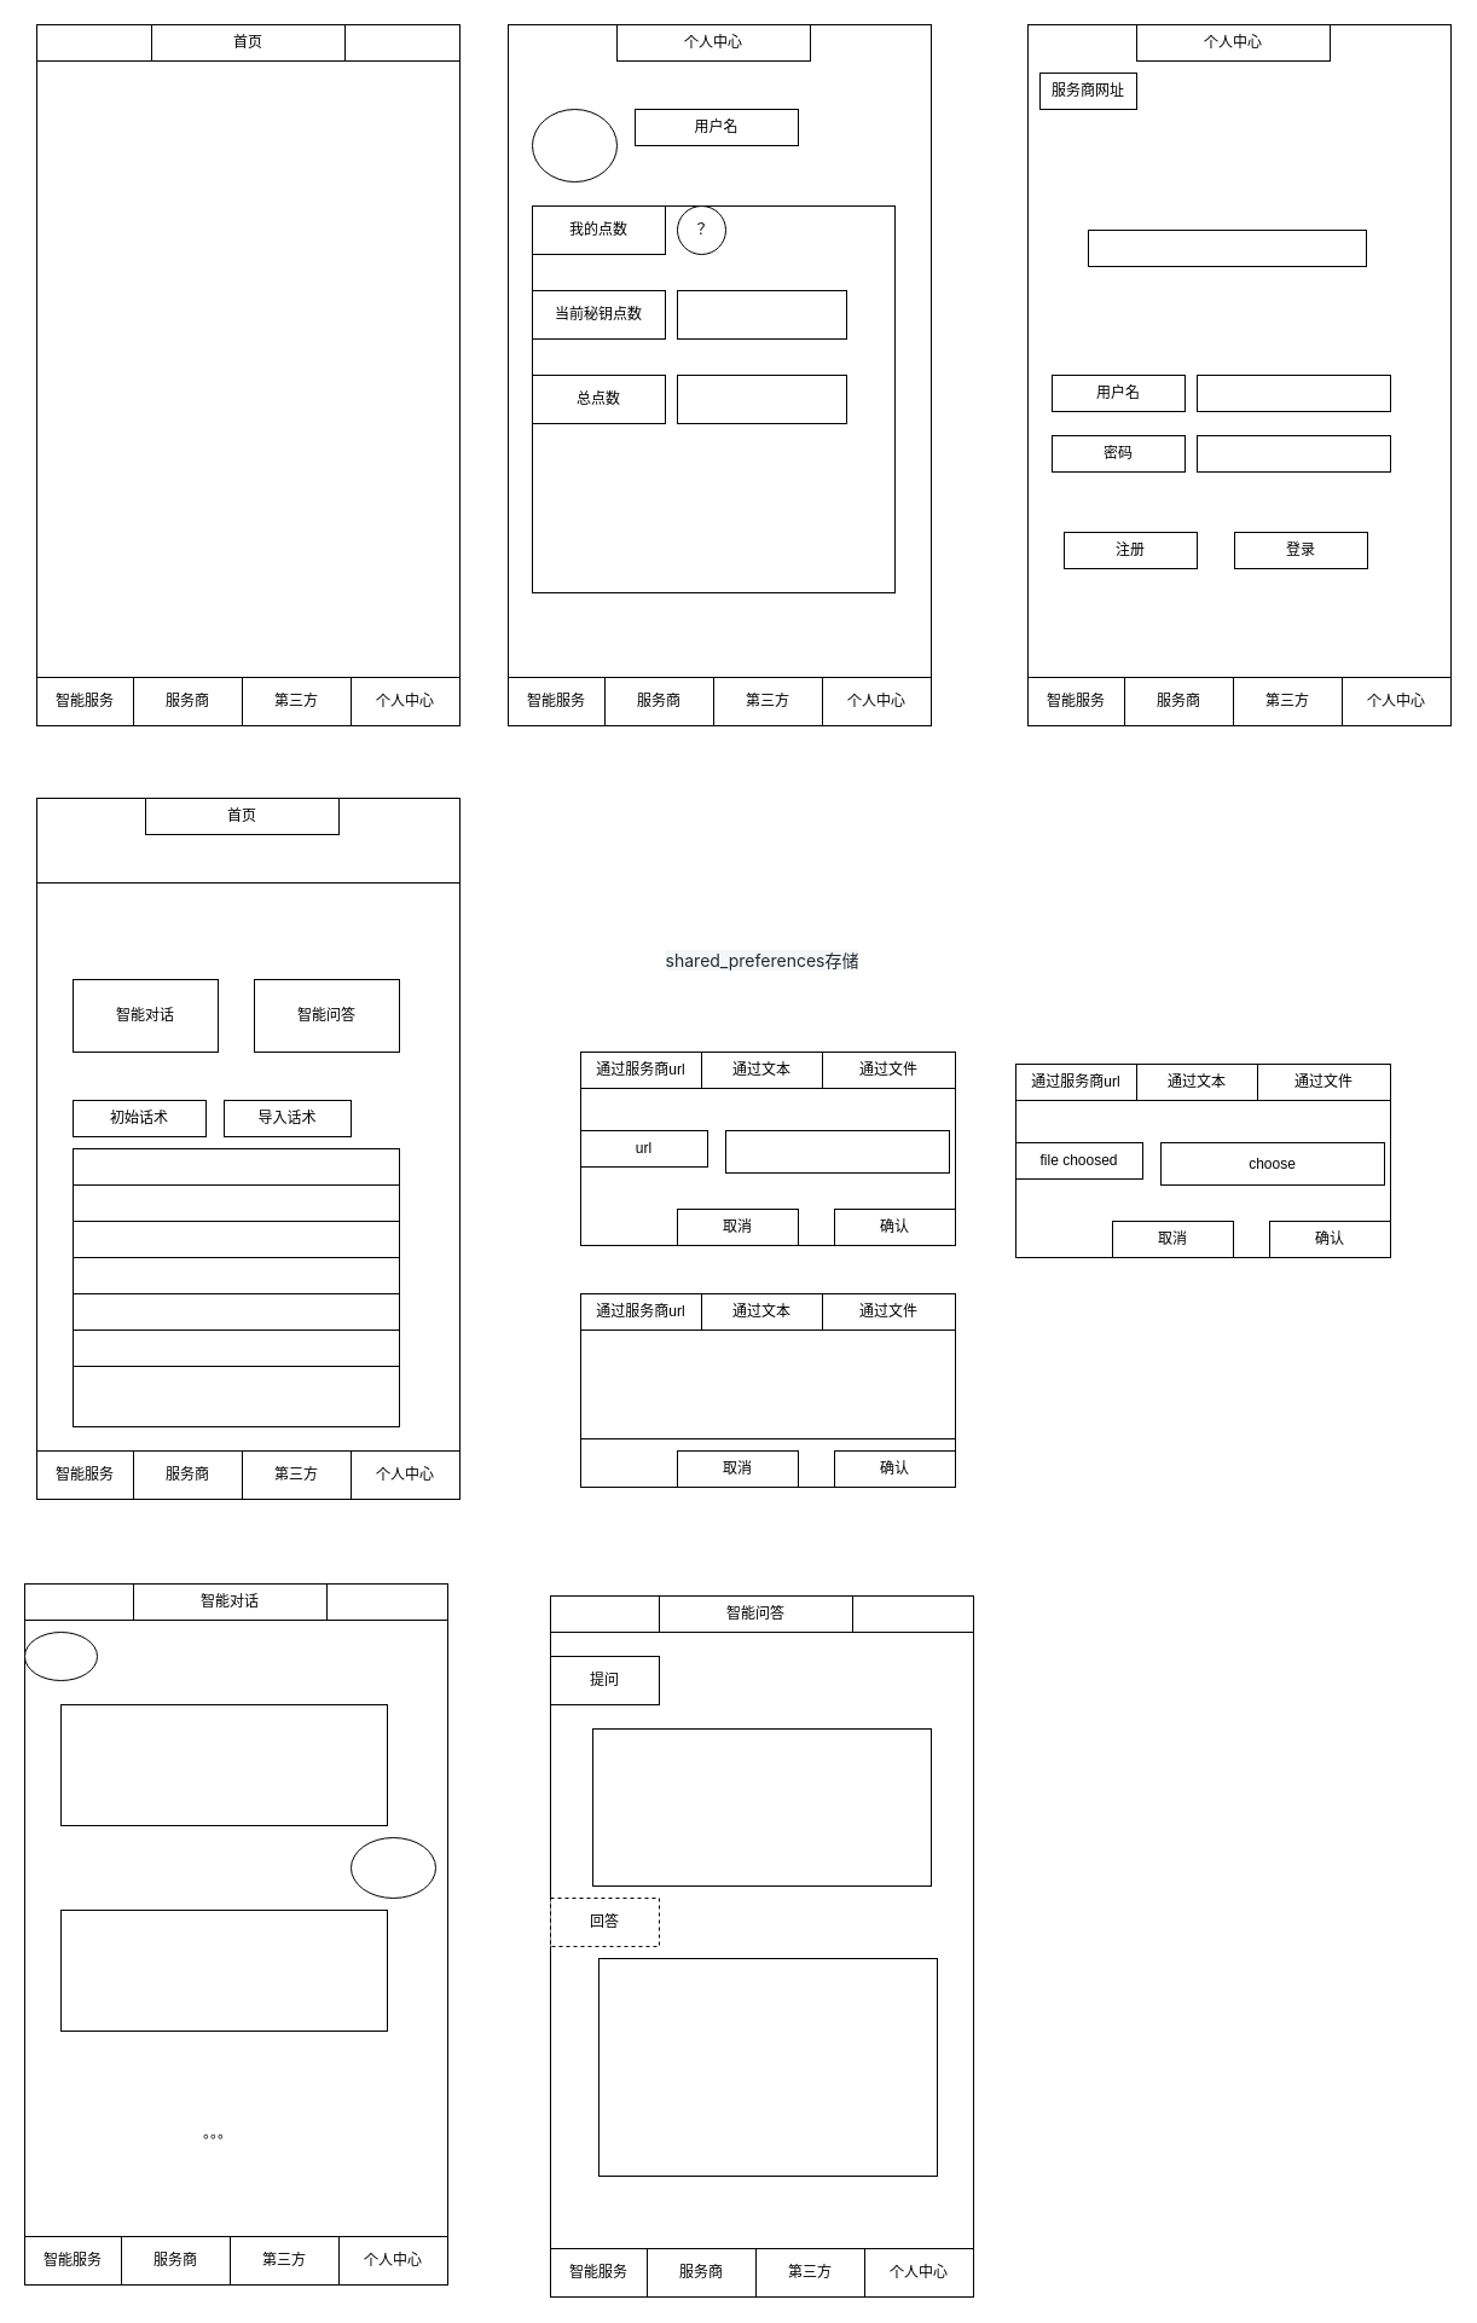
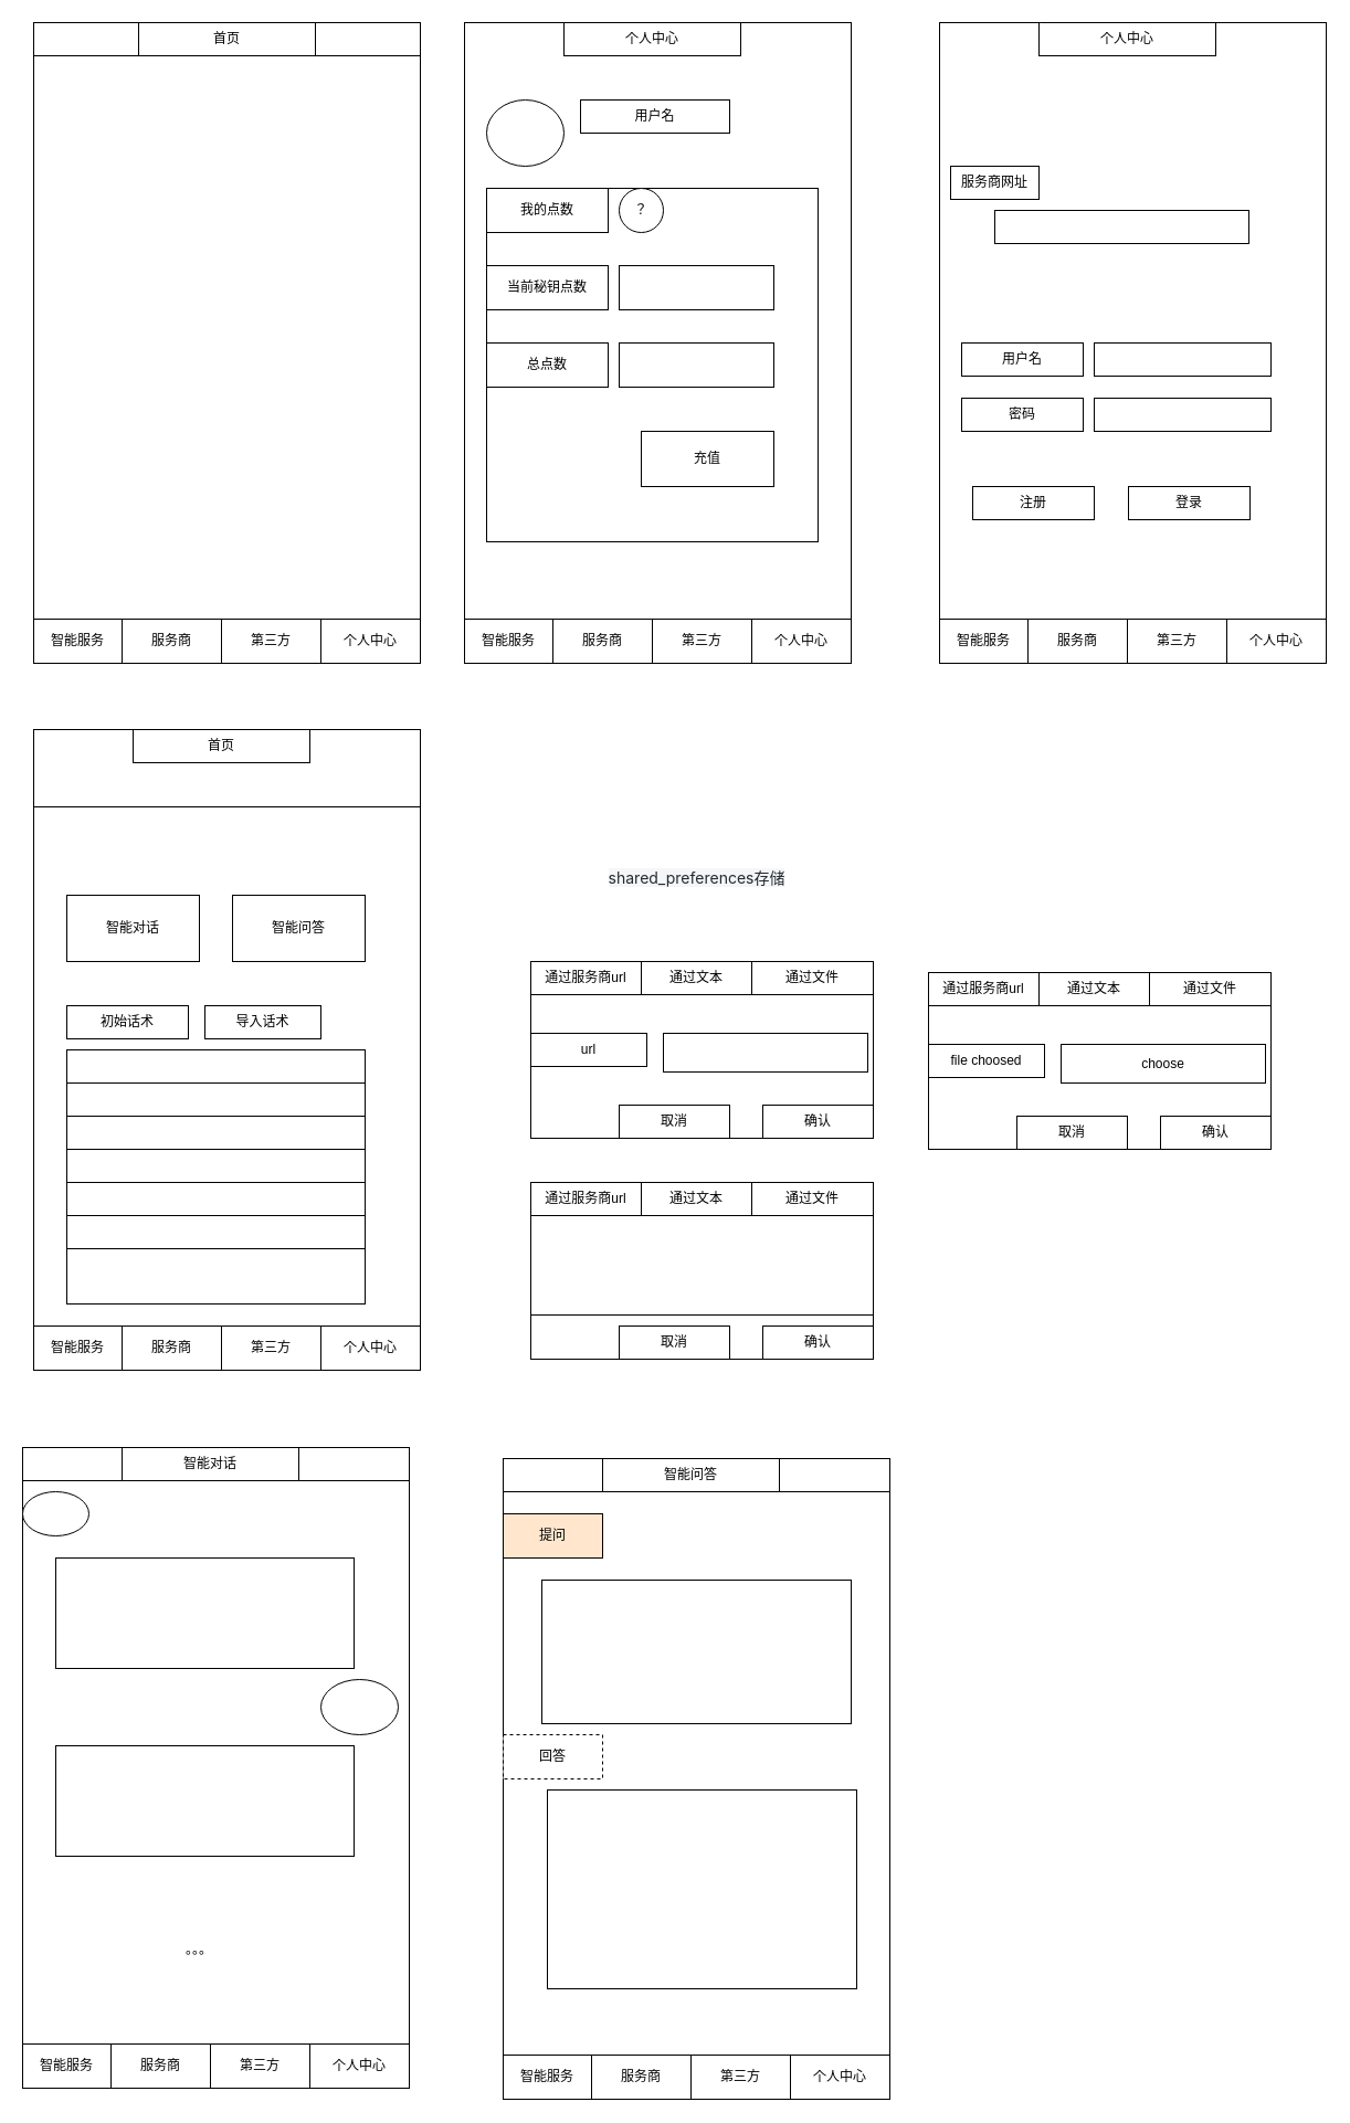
- <mxCell id="14" value="服务商网址" style="rounded=0;whiteSpace=wrap;html=1;" vertex="1" parent="1"><mxGeometry x="860" y="60" width="80" height="30" as="geometry" /></mxCell>
+ <mxCell id="14" value="服务商网址" style="rounded=0;whiteSpace=wrap;html=1;" vertex="1" parent="1"><mxGeometry x="860" y="150" width="80" height="30" as="geometry" /></mxCell>
+ <mxCell id="30" value="充值" style="rounded=0;whiteSpace=wrap;html=1;" vertex="1" parent="1"><mxGeometry x="580" y="390" width="120" height="50" as="geometry" /></mxCell>
- <mxCell id="101" value="提问" style="rounded=0;whiteSpace=wrap;html=1;" vertex="1" parent="1"><mxGeometry x="455" y="1370" width="90" height="40" as="geometry" /></mxCell>
+ <mxCell id="101" value="提问" style="rounded=0;whiteSpace=wrap;html=1;fillColor=#ffe6cc;" vertex="1" parent="1"><mxGeometry x="455" y="1370" width="90" height="40" as="geometry" /></mxCell>
